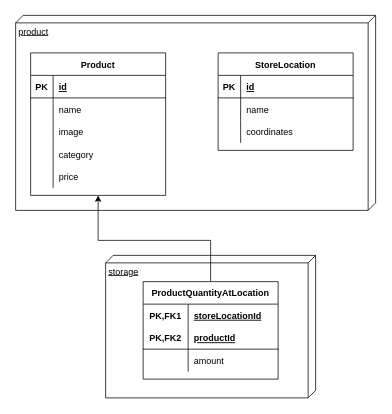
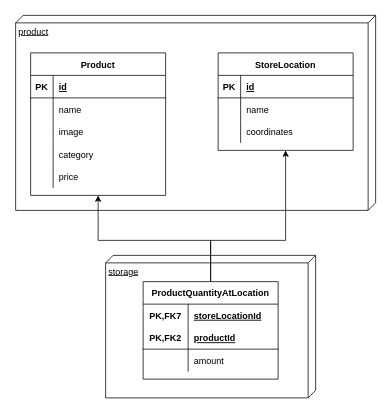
+ <mxCell id="31" style="edgeStyle=orthogonalEdgeStyle;rounded=0;orthogonalLoop=1;jettySize=auto;html=1;entryX=0.5;entryY=1;entryDx=0;entryDy=0;" parent="1" source="32" target="20" edge="1"><mxGeometry relative="1" as="geometry"><Array as="points"><mxPoint x="280" y="320" /><mxPoint x="380" y="320" /></Array></mxGeometry></mxCell>
- <mxCell id="34" value="PK,FK1" style="shape=partialRectangle;connectable=0;fillColor=none;top=0;left=0;bottom=0;right=0;fontStyle=1;overflow=hidden;" parent="33" vertex="1"><mxGeometry width="60" height="30" as="geometry"><mxRectangle width="60" height="30" as="alternateBounds" /></mxGeometry></mxCell>
+ <mxCell id="34" value="PK,FK7" style="shape=partialRectangle;connectable=0;fillColor=none;top=0;left=0;bottom=0;right=0;fontStyle=1;overflow=hidden;" parent="33" vertex="1"><mxGeometry width="60" height="30" as="geometry"><mxRectangle width="60" height="30" as="alternateBounds" /></mxGeometry></mxCell>
